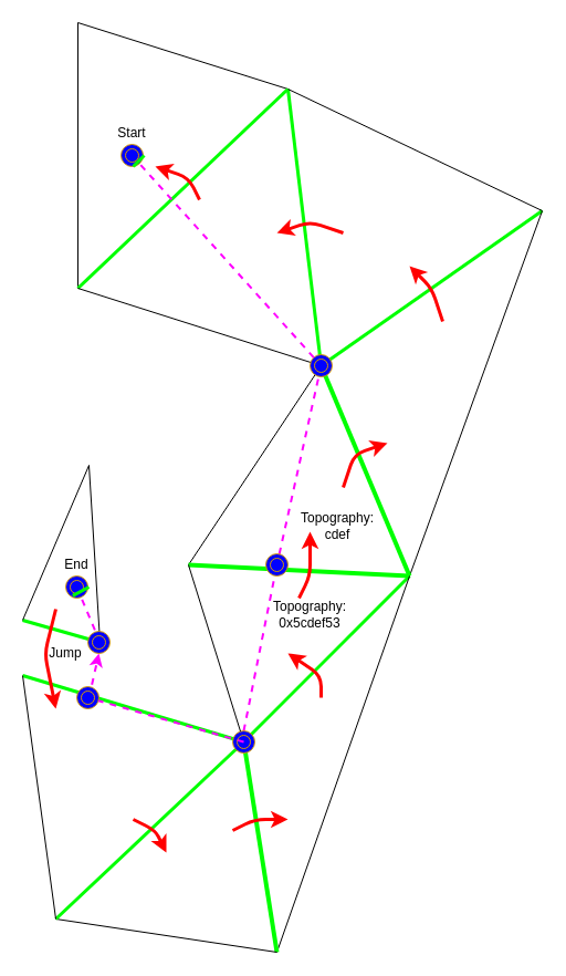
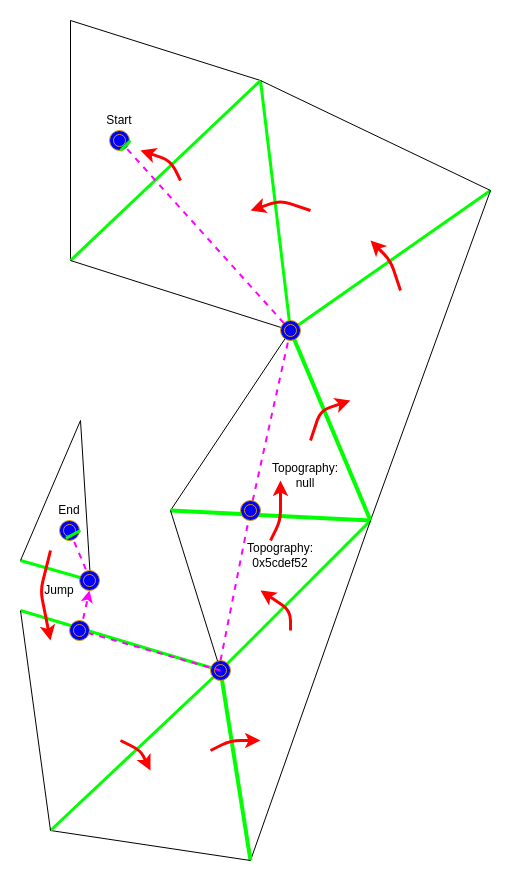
- <mxCell id="33" value="Topography: cdef" style="text;html=1;strokeColor=none;fillColor=none;align=center;verticalAlign=middle;whiteSpace=wrap;rounded=0;" parent="1" vertex="1"><mxGeometry x="260" y="460" width="90" height="30" as="geometry" /></mxCell>
+ <mxCell id="33" value="Topography: null" style="text;html=1;strokeColor=none;fillColor=none;align=center;verticalAlign=middle;whiteSpace=wrap;rounded=0;" parent="1" vertex="1"><mxGeometry x="260" y="460" width="90" height="30" as="geometry" /></mxCell>
- <mxCell id="32" value="Topography: 0x5cdef53" style="text;html=1;strokeColor=none;fillColor=none;align=center;verticalAlign=middle;whiteSpace=wrap;rounded=0;" parent="1" vertex="1"><mxGeometry x="220" y="540" width="120" height="30" as="geometry" /></mxCell>
+ <mxCell id="32" value="Topography: 0x5cdef52" style="text;html=1;strokeColor=none;fillColor=none;align=center;verticalAlign=middle;whiteSpace=wrap;rounded=0;" parent="1" vertex="1"><mxGeometry x="220" y="540" width="120" height="30" as="geometry" /></mxCell>
